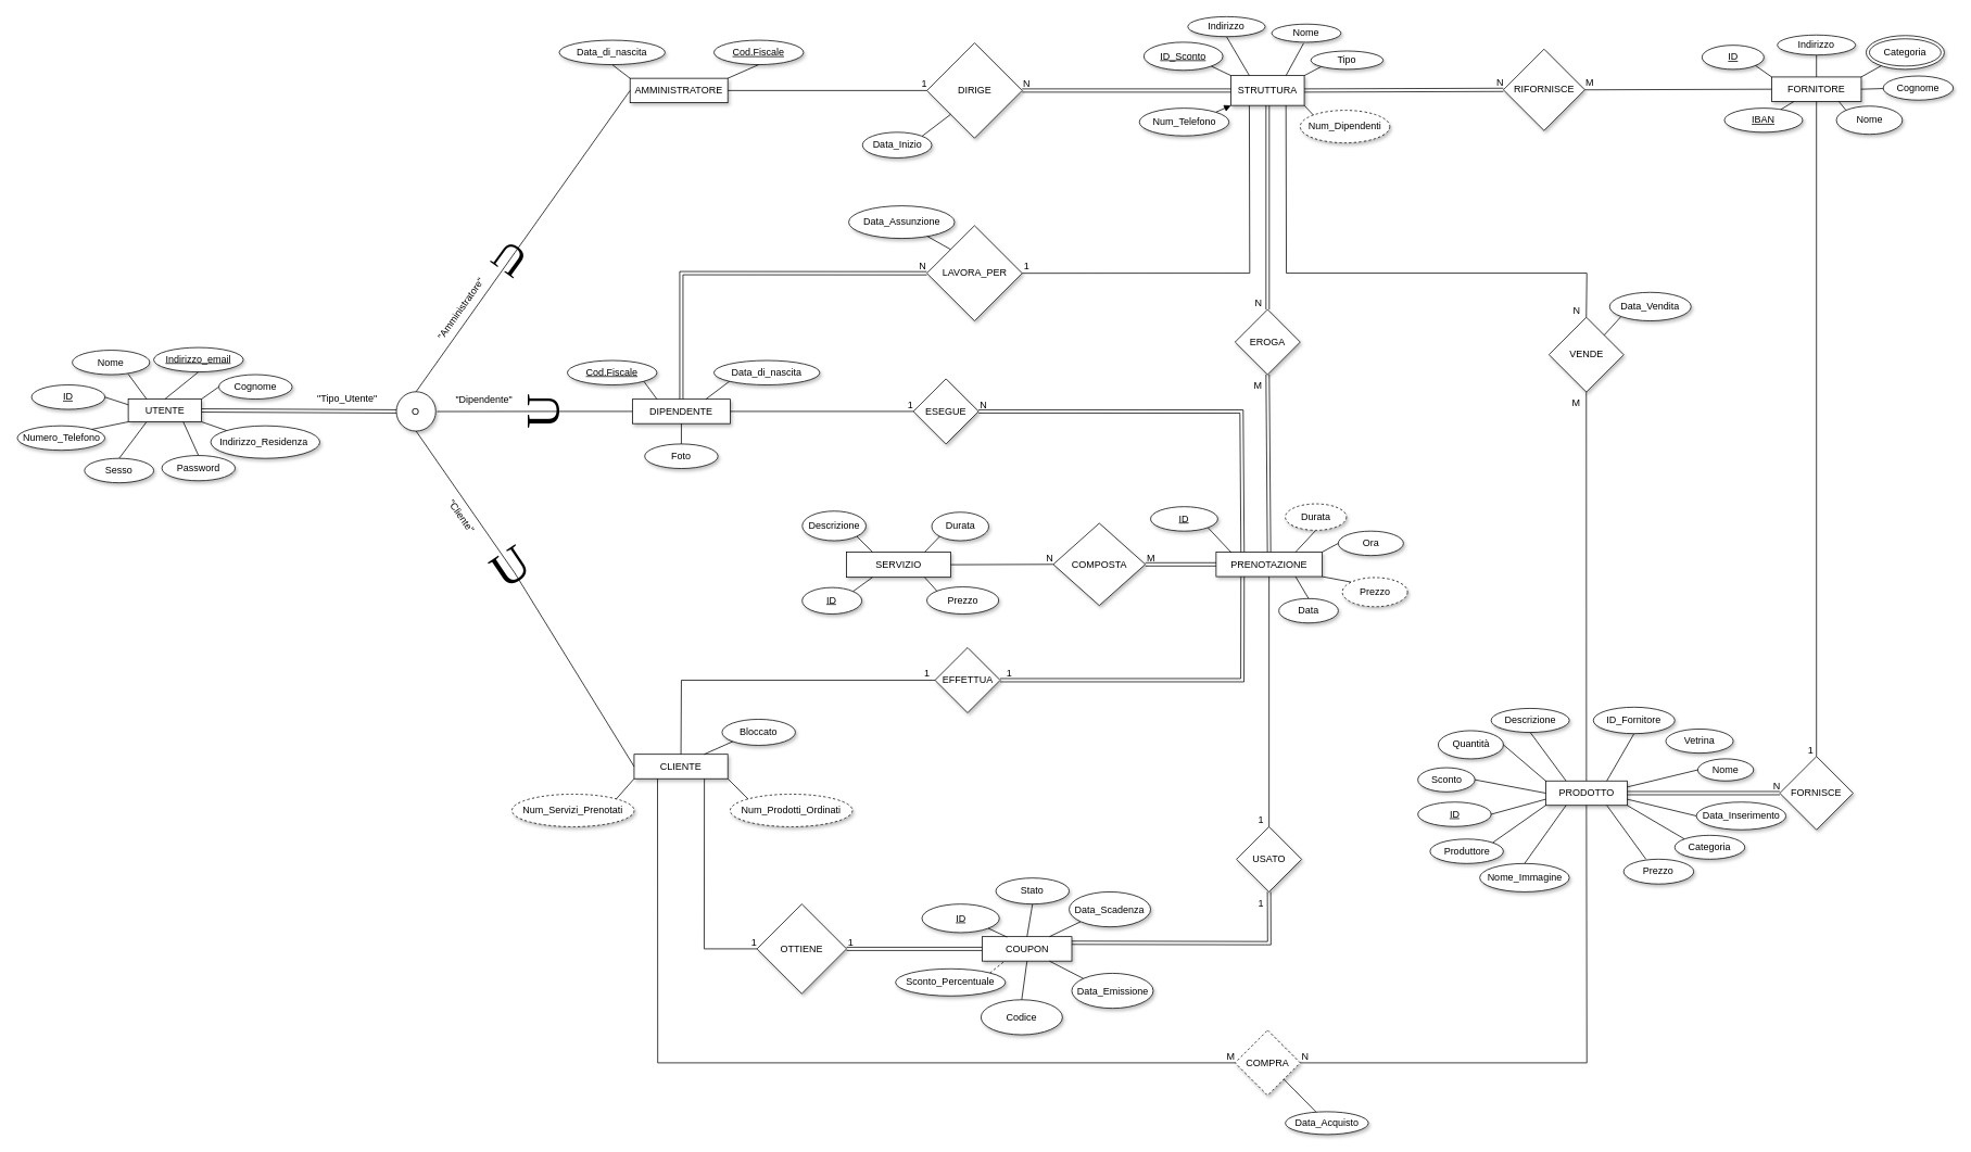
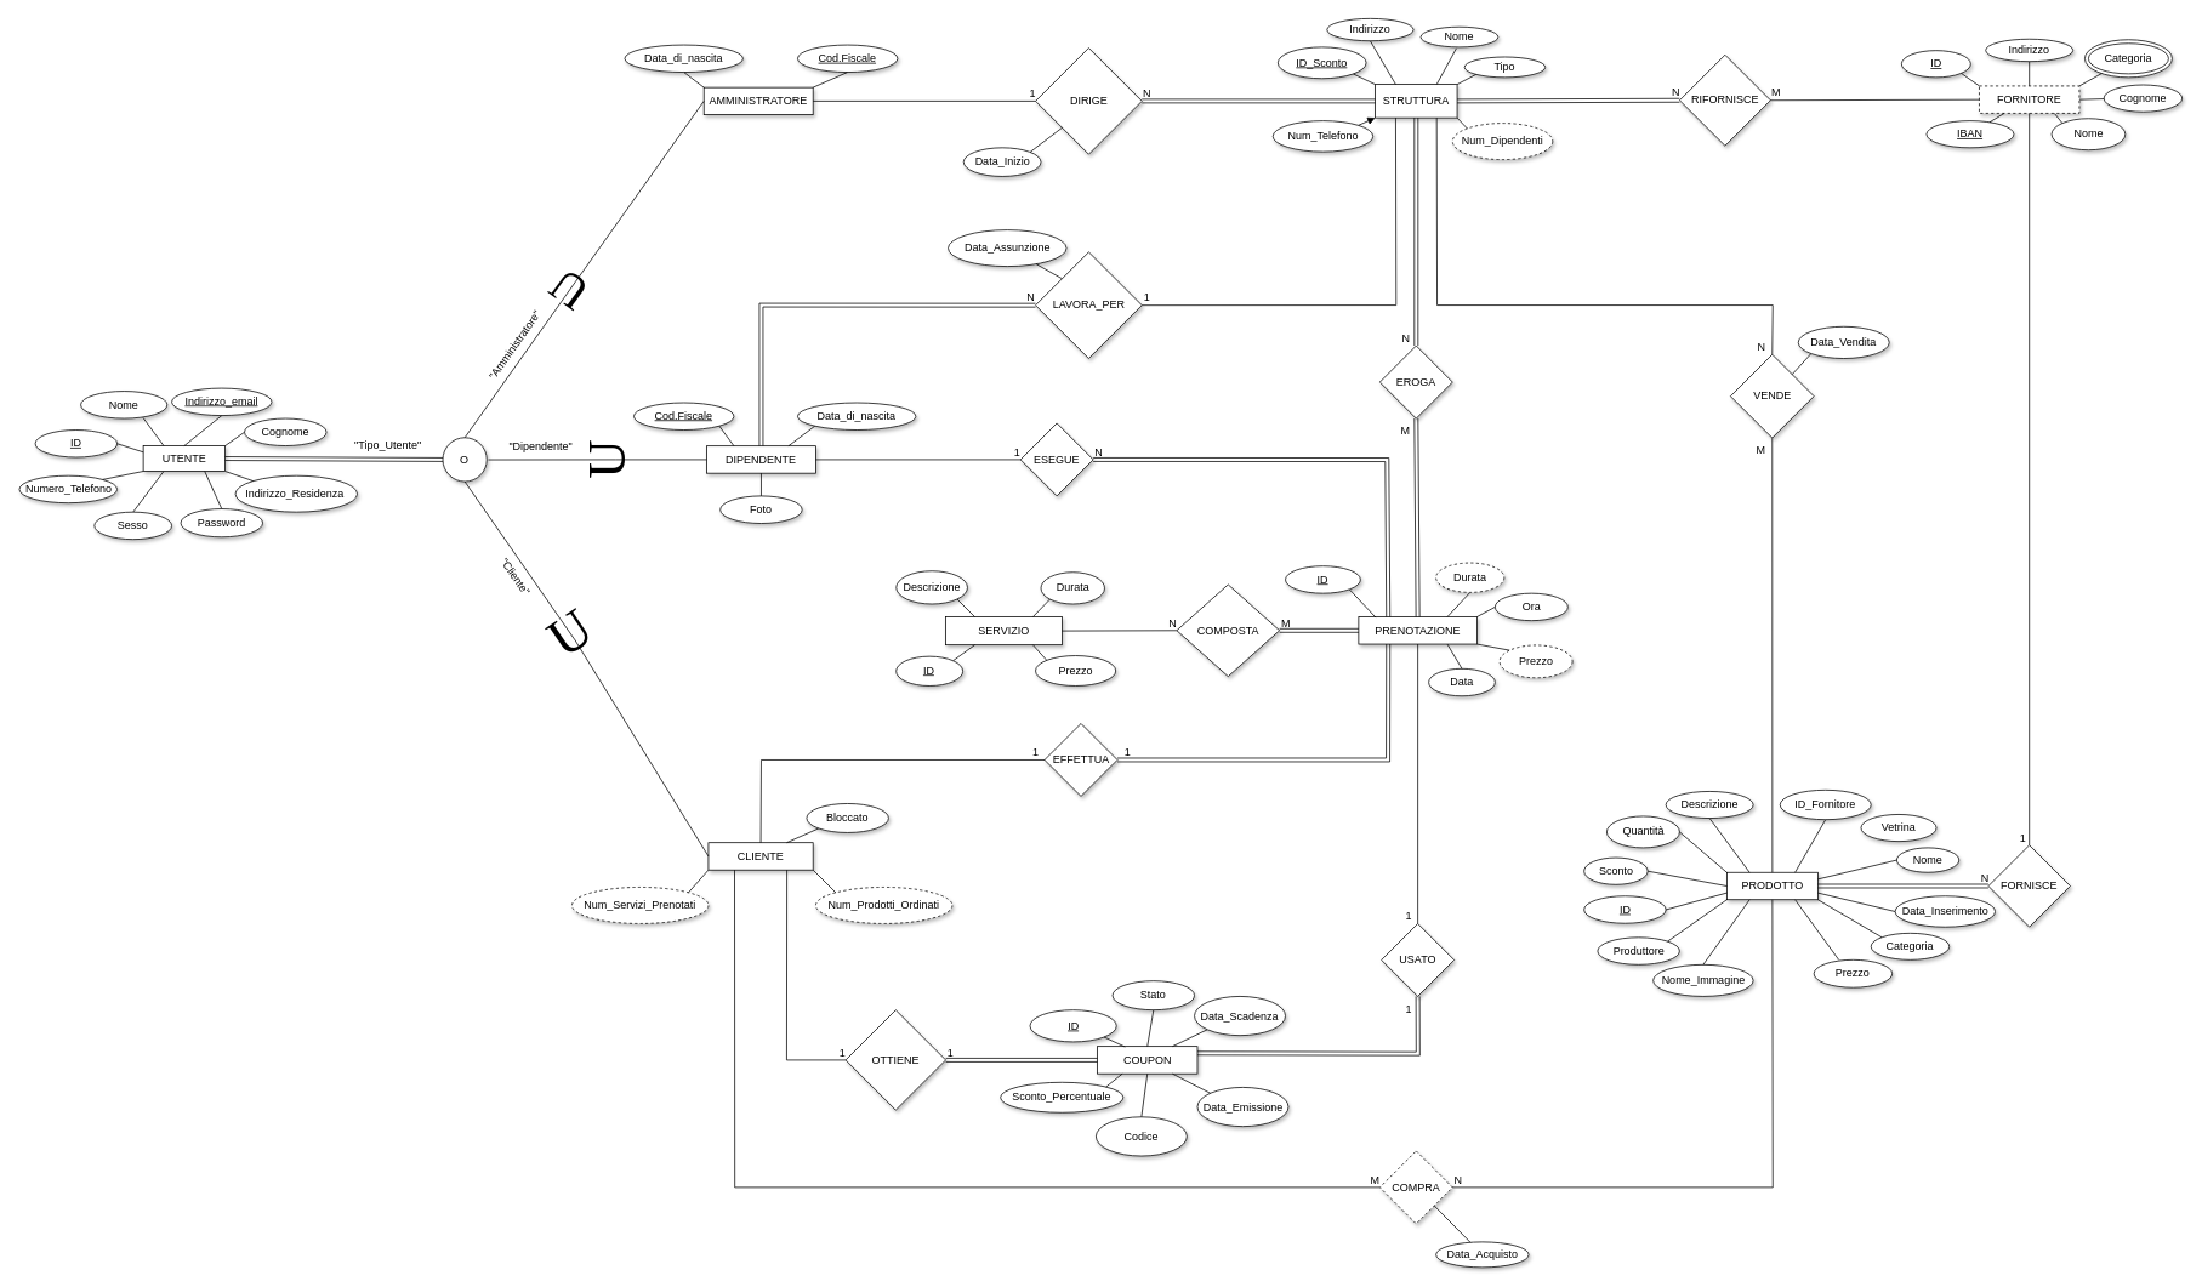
- <mxCell id="5" value="FORNITORE" style="rounded=0;whiteSpace=wrap;html=1;shadow=1;" parent="1" vertex="1"><mxGeometry x="2175" y="94.08" width="110" height="30" as="geometry" /></mxCell>
+ <mxCell id="5" value="FORNITORE" style="rounded=0;whiteSpace=wrap;html=1;shadow=1;dashed=1;" parent="1" vertex="1"><mxGeometry x="2175" y="94.08" width="110" height="30" as="geometry" /></mxCell>
- <mxCell id="43" value="" style="endArrow=none;html=1;exitX=1;exitY=0;exitDx=0;exitDy=0;shadow=0;entryX=0.25;entryY=1;entryDx=0;entryDy=0;dashed=1;" parent="1" source="41" target="4" edge="1"><mxGeometry width="50" height="50" relative="1" as="geometry"><mxPoint x="1182" y="1245.51" as="sourcePoint" /><mxPoint x="1235" y="1177.51" as="targetPoint" /></mxGeometry></mxCell>
+ <mxCell id="43" value="" style="endArrow=none;html=1;exitX=1;exitY=0;exitDx=0;exitDy=0;shadow=0;entryX=0.25;entryY=1;entryDx=0;entryDy=0;" parent="1" source="41" target="4" edge="1"><mxGeometry width="50" height="50" relative="1" as="geometry"><mxPoint x="1182" y="1245.51" as="sourcePoint" /><mxPoint x="1235" y="1177.51" as="targetPoint" /></mxGeometry></mxCell>
